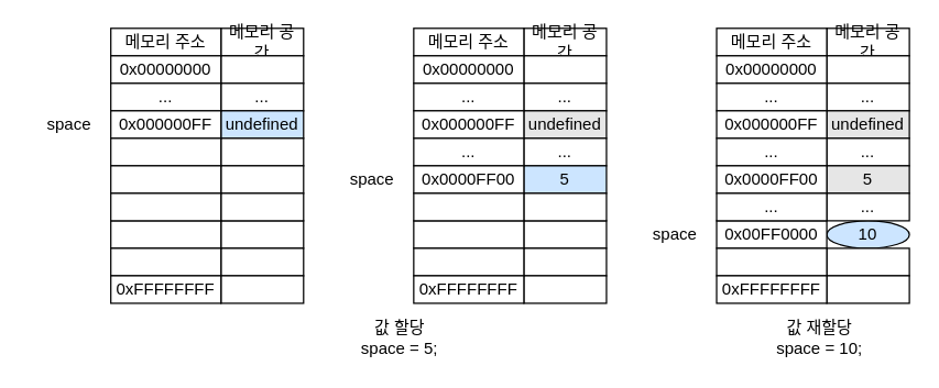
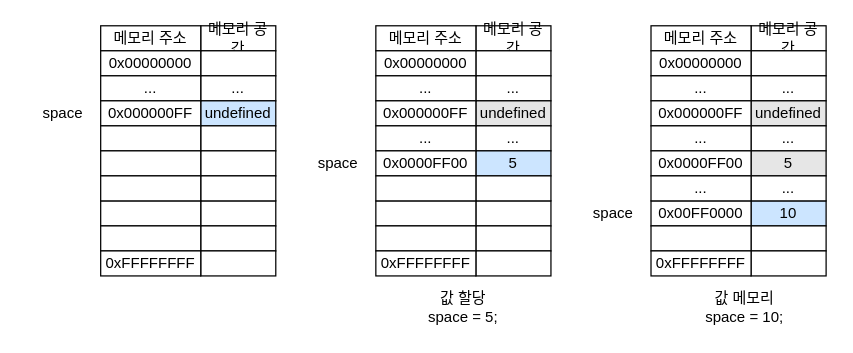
- <mxCell id="38" value="10" style="ellipse;whiteSpace=wrap;html=1;fillColor=#CCE5FF;" vertex="1" parent="1"><mxGeometry x="600" y="160" width="60" height="20" as="geometry" /></mxCell>
+ <mxCell id="38" value="10" style="rounded=0;whiteSpace=wrap;html=1;fillColor=#CCE5FF;" vertex="1" parent="1"><mxGeometry x="600" y="160" width="60" height="20" as="geometry" /></mxCell>
- <mxCell id="62" value="값 할당&lt;br&gt;space = 5;" style="text;html=1;strokeColor=none;fillColor=none;align=center;verticalAlign=middle;whiteSpace=wrap;rounded=0;" vertex="1" parent="1"><mxGeometry x="260" y="230" width="60" height="30" as="geometry" /></mxCell>
+ <mxCell id="62" value="값 할당&lt;br&gt;space = 5;" style="text;html=1;strokeColor=none;fillColor=none;align=center;verticalAlign=middle;whiteSpace=wrap;rounded=0;" vertex="1" parent="1"><mxGeometry x="340" y="230" width="60" height="30" as="geometry" /></mxCell>
- <mxCell id="63" value="값 재할당&lt;br&gt;space = 10;" style="text;html=1;strokeColor=none;fillColor=none;align=center;verticalAlign=middle;whiteSpace=wrap;rounded=0;" vertex="1" parent="1"><mxGeometry x="560" y="230" width="70" height="30" as="geometry" /></mxCell>
+ <mxCell id="63" value="값 메모리&lt;br&gt;space = 10;" style="text;html=1;strokeColor=none;fillColor=none;align=center;verticalAlign=middle;whiteSpace=wrap;rounded=0;" vertex="1" parent="1"><mxGeometry x="560" y="230" width="70" height="30" as="geometry" /></mxCell>
